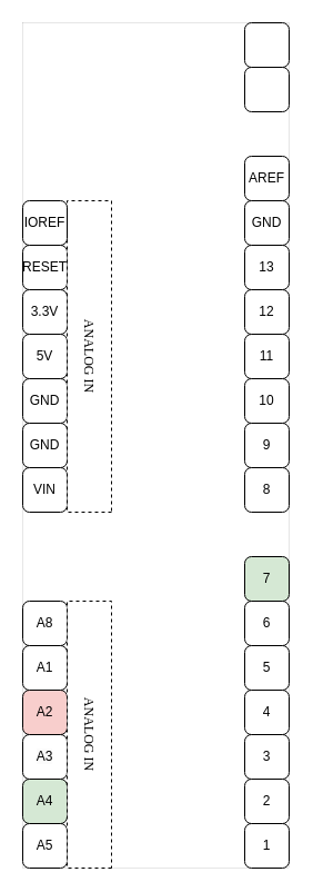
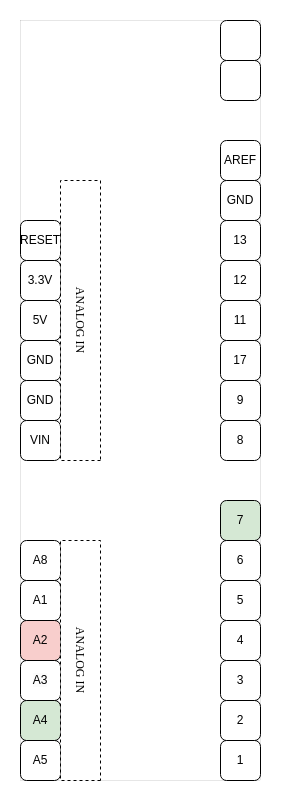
- <mxCell id="34" value="IOREF" style="rounded=1;whiteSpace=wrap;html=1;" vertex="1" parent="1"><mxGeometry x="20" y="180" width="40" height="40" as="geometry" /></mxCell>
- <mxCell id="12" value="10" style="rounded=1;whiteSpace=wrap;html=1;" vertex="1" parent="1"><mxGeometry x="220" y="340" width="40" height="40" as="geometry" /></mxCell>
+ <mxCell id="12" value="17" style="rounded=1;whiteSpace=wrap;html=1;" vertex="1" parent="1"><mxGeometry x="220" y="340" width="40" height="40" as="geometry" /></mxCell>
